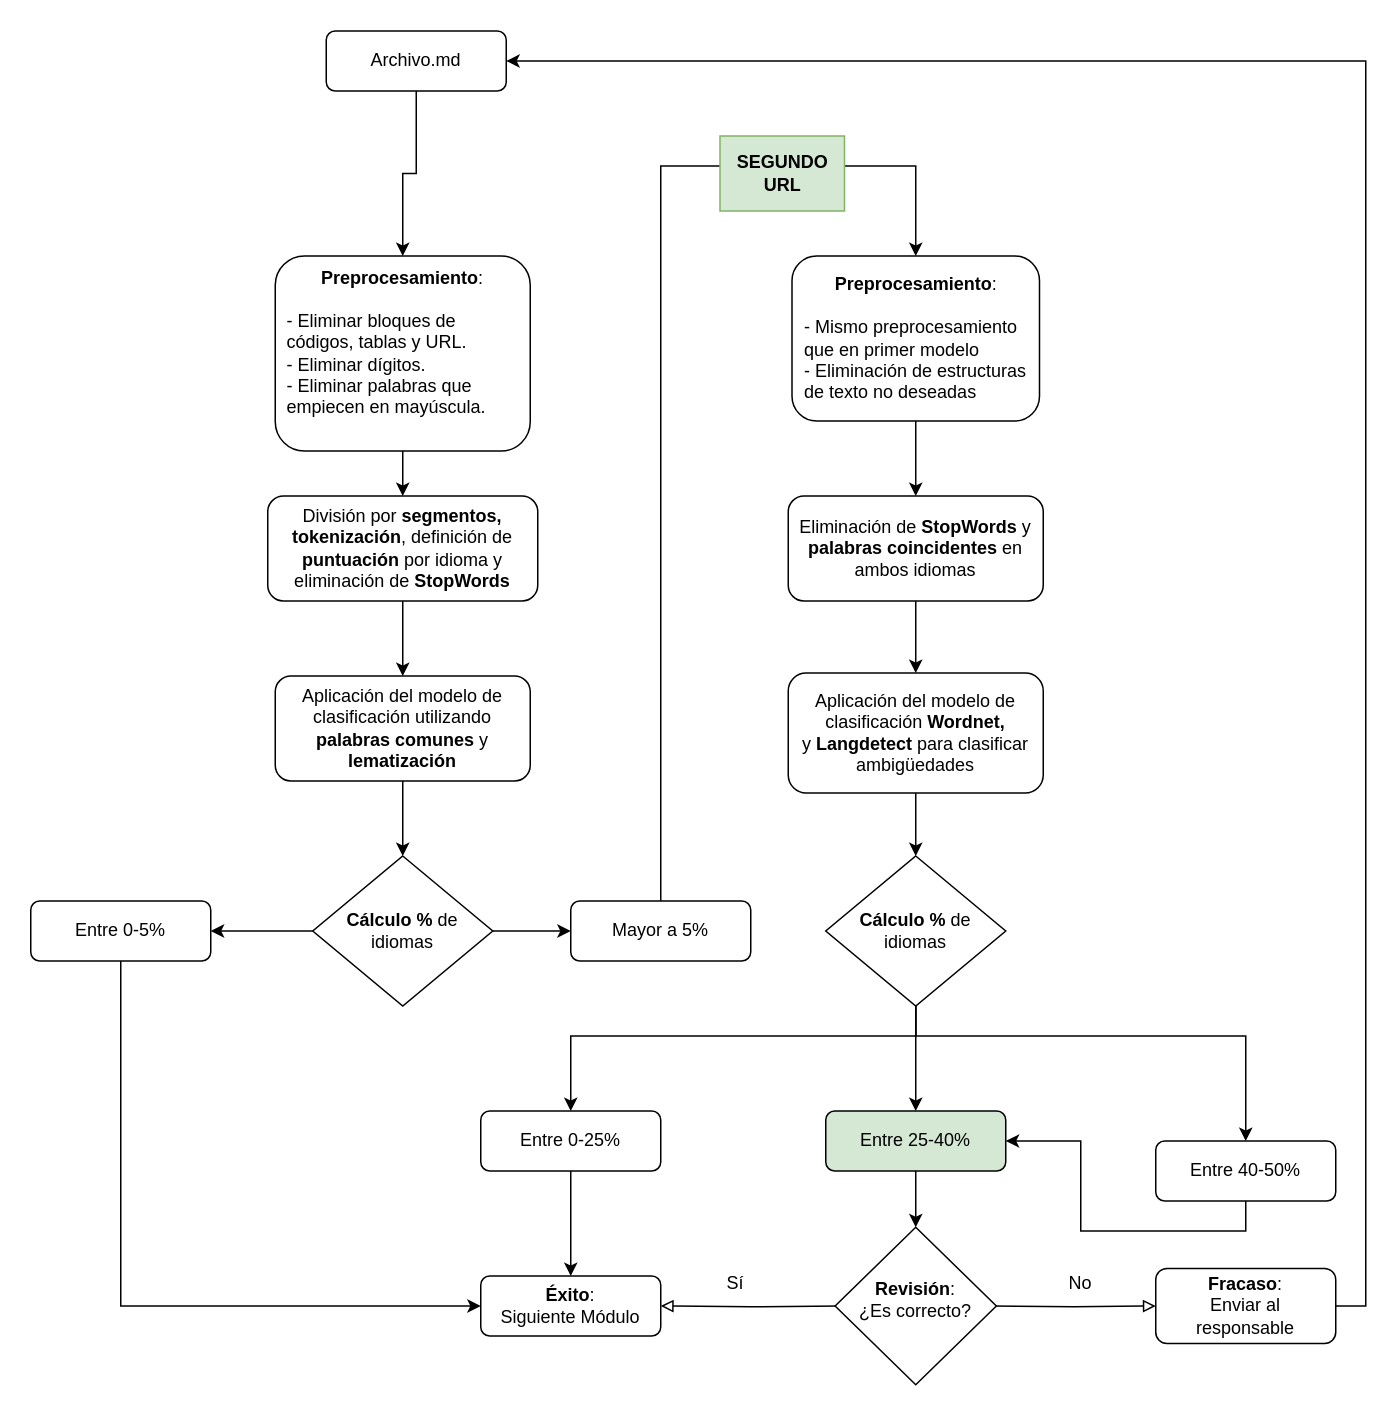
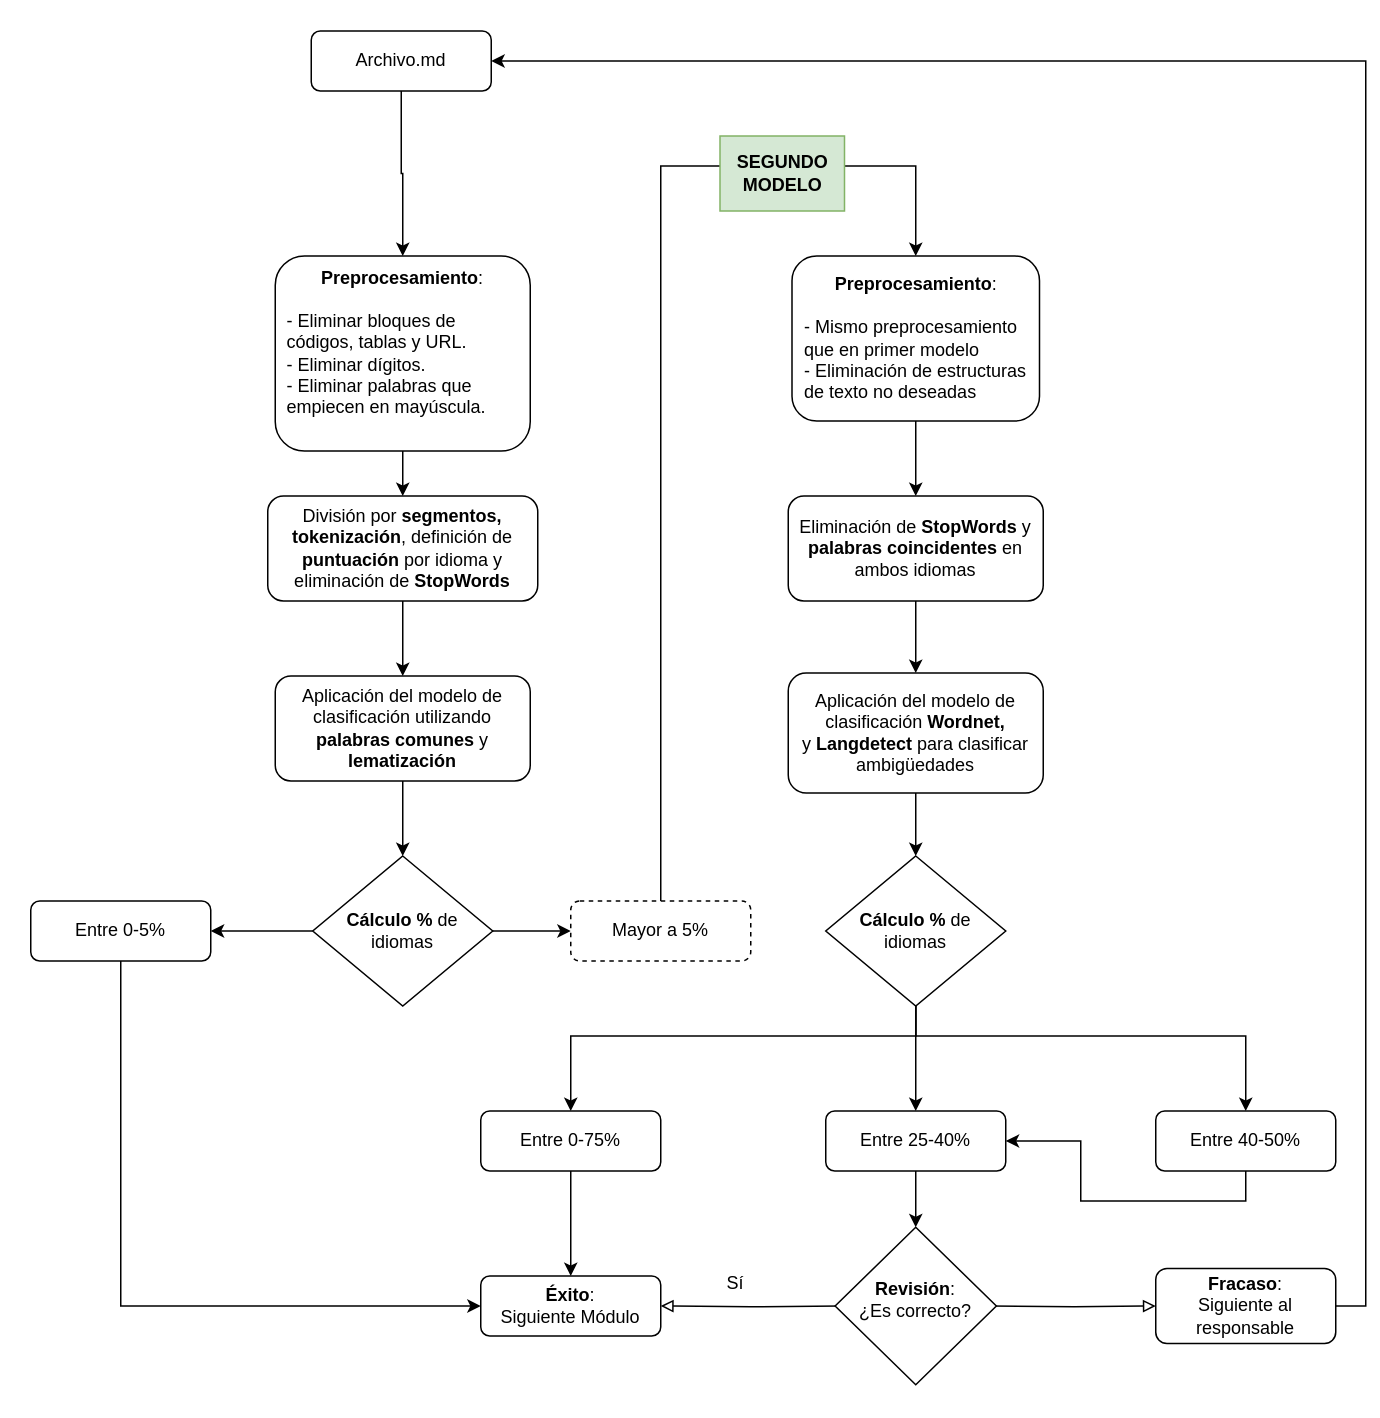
- <mxCell id="3" value="Archivo.md" style="rounded=1;whiteSpace=wrap;html=1;fontSize=12;glass=0;strokeWidth=1;shadow=0;" parent="1" vertex="1"><mxGeometry x="217" y="20" width="120" height="40" as="geometry" /></mxCell>
+ <mxCell id="3" value="Archivo.md" style="rounded=1;whiteSpace=wrap;html=1;fontSize=12;glass=0;strokeWidth=1;shadow=0;" parent="1" vertex="1"><mxGeometry x="207" y="20" width="120" height="40" as="geometry" /></mxCell>
- <mxCell id="41" value="&lt;b&gt;SEGUNDO URL&lt;/b&gt;" style="text;html=1;align=center;verticalAlign=middle;whiteSpace=wrap;rounded=0;labelBackgroundColor=none;labelBorderColor=none;fillColor=#d5e8d4;strokeColor=#82b366;" vertex="1" parent="1"><mxGeometry x="479.5" y="90" width="83" height="50" as="geometry" /></mxCell>
+ <mxCell id="41" value="&lt;b&gt;SEGUNDO MODELO&lt;/b&gt;" style="text;html=1;align=center;verticalAlign=middle;whiteSpace=wrap;rounded=0;labelBackgroundColor=none;labelBorderColor=none;fillColor=#d5e8d4;strokeColor=#82b366;" vertex="1" parent="1"><mxGeometry x="479.5" y="90" width="83" height="50" as="geometry" /></mxCell>
- <mxCell id="33" value="Mayor a 5%" style="rounded=1;whiteSpace=wrap;html=1;" vertex="1" parent="1"><mxGeometry x="380" y="600" width="120" height="40" as="geometry" /></mxCell>
+ <mxCell id="33" value="Mayor a 5%" style="rounded=1;whiteSpace=wrap;html=1;dashed=1;" vertex="1" parent="1"><mxGeometry x="380" y="600" width="120" height="40" as="geometry" /></mxCell>
- <mxCell id="20" value="Entre 0-25%" style="rounded=1;whiteSpace=wrap;html=1;" parent="1" vertex="1"><mxGeometry x="320" y="740" width="120" height="40" as="geometry" /></mxCell>
+ <mxCell id="20" value="Entre 0-75%" style="rounded=1;whiteSpace=wrap;html=1;" parent="1" vertex="1"><mxGeometry x="320" y="740" width="120" height="40" as="geometry" /></mxCell>
- <mxCell id="18" value="Entre 25-40%" style="rounded=1;whiteSpace=wrap;html=1;fillColor=#d5e8d4;" parent="1" vertex="1"><mxGeometry x="550" y="740" width="120" height="40" as="geometry" /></mxCell>
+ <mxCell id="18" value="Entre 25-40%" style="rounded=1;whiteSpace=wrap;html=1;" parent="1" vertex="1"><mxGeometry x="550" y="740" width="120" height="40" as="geometry" /></mxCell>
- <mxCell id="21" value="Entre 40-50%" style="rounded=1;whiteSpace=wrap;html=1;" parent="1" vertex="1"><mxGeometry x="770" y="760" width="120" height="40" as="geometry" /></mxCell>
+ <mxCell id="21" value="Entre 40-50%" style="rounded=1;whiteSpace=wrap;html=1;" parent="1" vertex="1"><mxGeometry x="770" y="740" width="120" height="40" as="geometry" /></mxCell>
- <mxCell id="17" value="No" style="text;html=1;align=center;verticalAlign=middle;whiteSpace=wrap;rounded=0;" parent="1" vertex="1"><mxGeometry x="690" y="840" width="60" height="30" as="geometry" /></mxCell>
- <mxCell id="12" value="&lt;b&gt;Fracaso&lt;/b&gt;:&lt;br&gt;Enviar al responsable" style="rounded=1;whiteSpace=wrap;html=1;fontSize=12;glass=0;strokeWidth=1;shadow=0;spacingLeft=5;spacingRight=5;spacingBottom=5;spacingTop=5;" parent="1" vertex="1"><mxGeometry x="770" y="845" width="120" height="50" as="geometry" /></mxCell>
+ <mxCell id="12" value="&lt;b&gt;Fracaso&lt;/b&gt;:&lt;br&gt;Siguiente al responsable" style="rounded=1;whiteSpace=wrap;html=1;fontSize=12;glass=0;strokeWidth=1;shadow=0;spacingLeft=5;spacingRight=5;spacingBottom=5;spacingTop=5;" parent="1" vertex="1"><mxGeometry x="770" y="845" width="120" height="50" as="geometry" /></mxCell>
